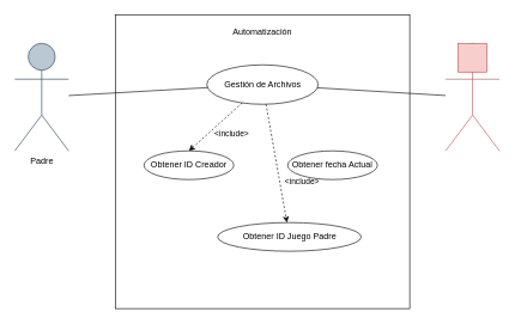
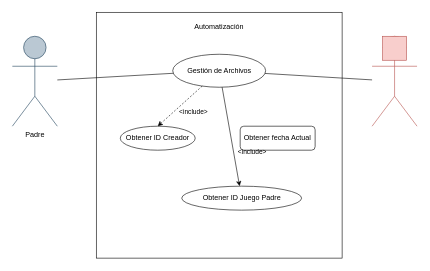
- <mxCell id="12" value="" style="endArrow=classic;html=1;rounded=0;dashed=1;" parent="1" source="6" target="11" edge="1"><mxGeometry width="50" height="50" relative="1" as="geometry"><mxPoint x="305.451" y="153.584" as="sourcePoint" /><mxPoint x="252.5" y="210" as="targetPoint" /></mxGeometry></mxCell>
+ <mxCell id="12" value="" style="endArrow=classic;html=1;rounded=0;dashed=0;" parent="1" source="6" target="11" edge="1"><mxGeometry width="50" height="50" relative="1" as="geometry"><mxPoint x="305.451" y="153.584" as="sourcePoint" /><mxPoint x="252.5" y="210" as="targetPoint" /></mxGeometry></mxCell>
- <mxCell id="14" value="Obtener fecha Actual" style="ellipse;whiteSpace=wrap;html=1;rounded=0;shadow=0;glass=0;fillColor=none;gradientColor=none;gradientDirection=north;" parent="1" vertex="1"><mxGeometry x="400" y="210" width="125" height="40" as="geometry" /></mxCell>
+ <mxCell id="14" value="Obtener fecha Actual" style="whiteSpace=wrap;html=1;shadow=0;glass=0;fillColor=none;gradientColor=none;gradientDirection=north;rounded=1;" parent="1" vertex="1"><mxGeometry x="400" y="210" width="125" height="40" as="geometry" /></mxCell>
